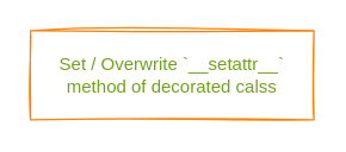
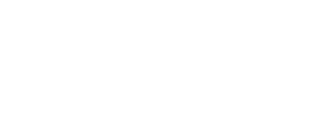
- <mxCell id="2" value="Set / Overwrite `__setattr__` method of decorated calss" style="whiteSpace=wrap;html=1;strokeColor=#FF8000;fillOpacity=0;shadow=0;sketch=1;fontColor=#6EA31D;" vertex="1" parent="1"><mxGeometry x="20" y="20" width="190" height="60" as="geometry" /></mxCell>
